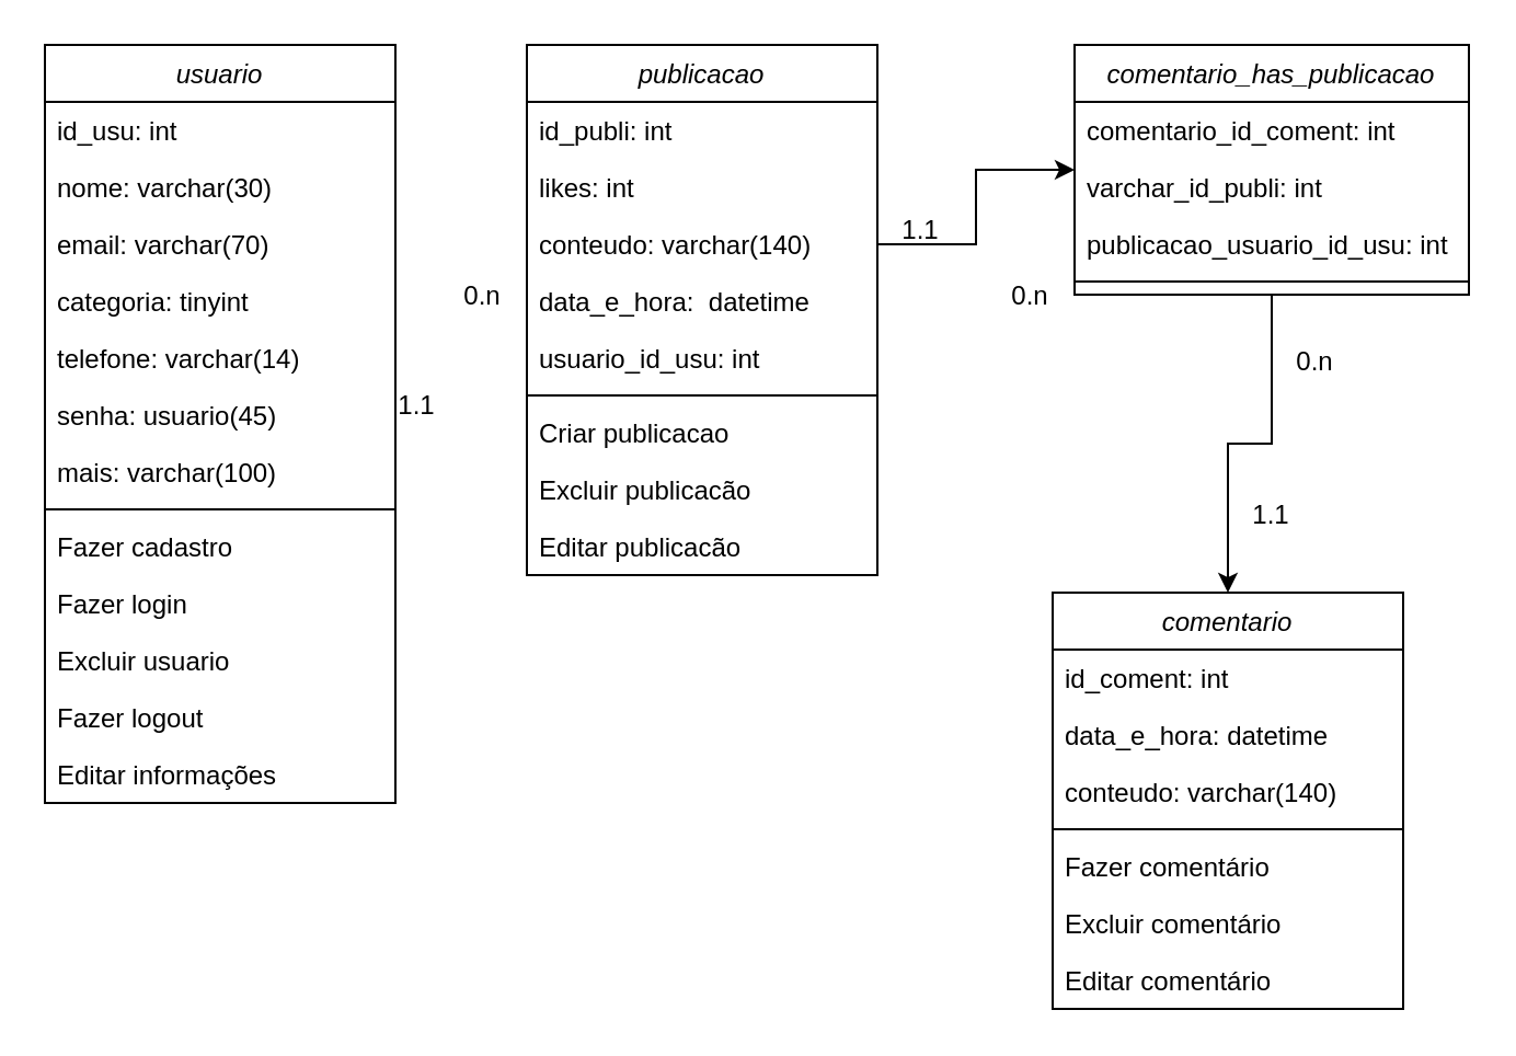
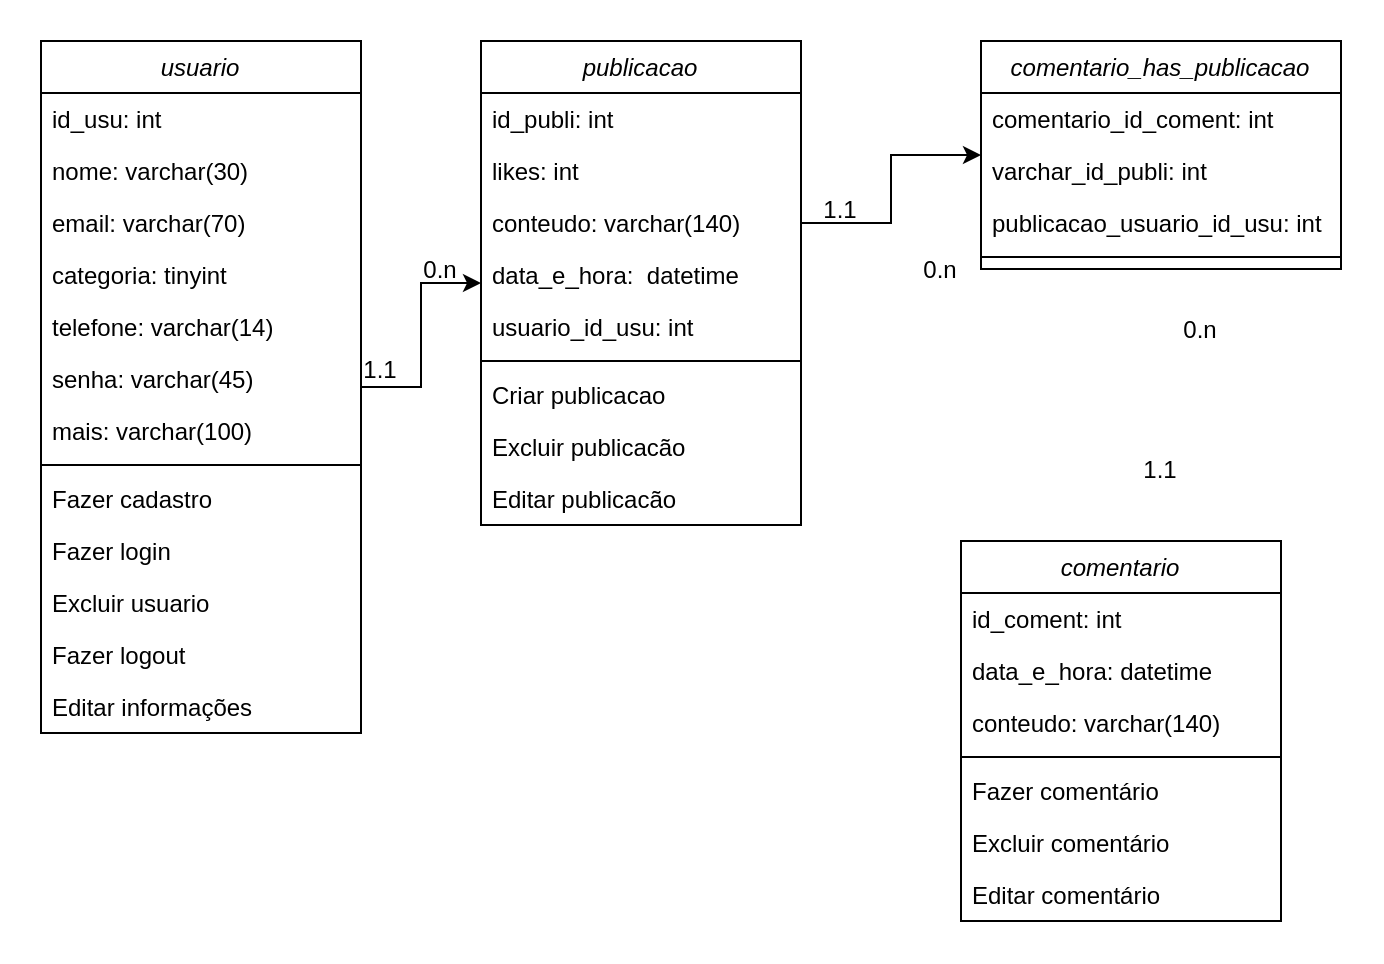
+ <mxCell id="2" style="edgeStyle=orthogonalEdgeStyle;rounded=0;orthogonalLoop=1;jettySize=auto;html=1;" edge="1" parent="1" source="3" target="17"><mxGeometry relative="1" as="geometry" /></mxCell>
- <mxCell id="9" value="senha: usuario(45)" style="text;align=left;verticalAlign=top;spacingLeft=4;spacingRight=4;overflow=hidden;rotatable=0;points=[[0,0.5],[1,0.5]];portConstraint=eastwest;rounded=0;shadow=0;html=0;" vertex="1" parent="3"><mxGeometry y="156" width="160" height="26" as="geometry" /></mxCell>
+ <mxCell id="9" value="senha: varchar(45)" style="text;align=left;verticalAlign=top;spacingLeft=4;spacingRight=4;overflow=hidden;rotatable=0;points=[[0,0.5],[1,0.5]];portConstraint=eastwest;rounded=0;shadow=0;html=0;" vertex="1" parent="3"><mxGeometry y="156" width="160" height="26" as="geometry" /></mxCell>
- <mxCell id="35" style="edgeStyle=orthogonalEdgeStyle;rounded=0;orthogonalLoop=1;jettySize=auto;html=1;" edge="1" parent="1" source="36" target="27"><mxGeometry relative="1" as="geometry" /></mxCell>
